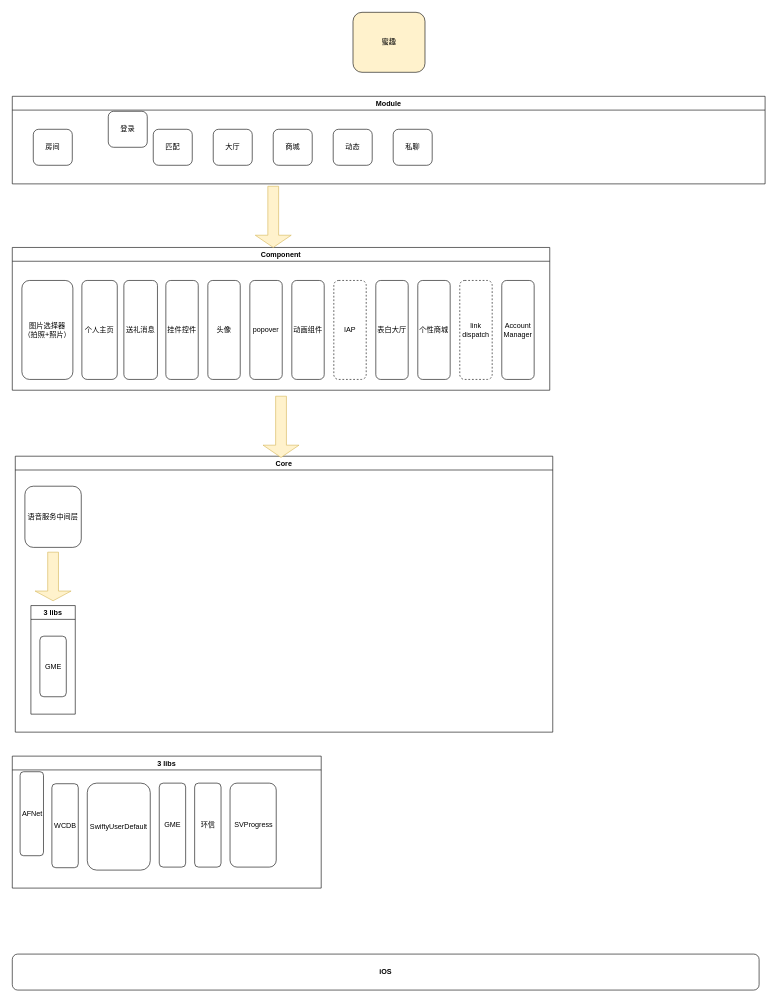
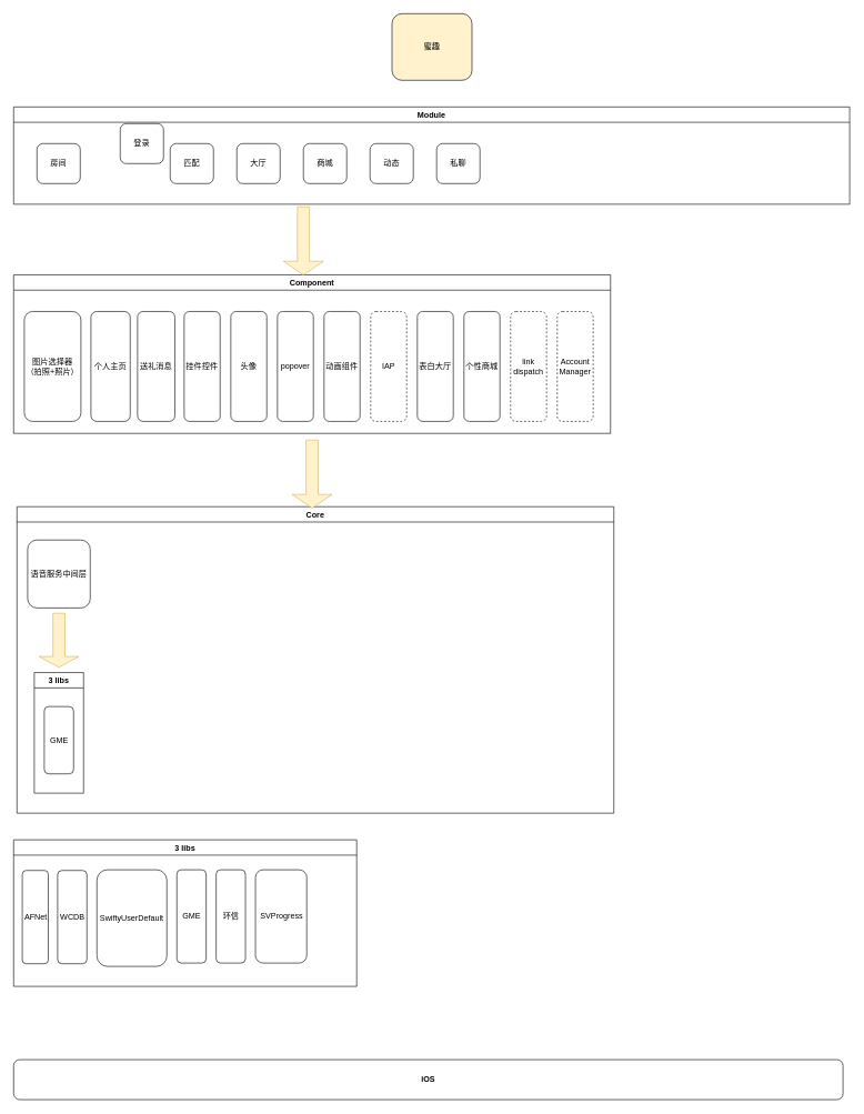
- <mxCell id="23" value="Account Manager" style="rounded=1;whiteSpace=wrap;html=1;" vertex="1" parent="11"><mxGeometry x="816" y="55" width="54" height="165" as="geometry" /></mxCell>
+ <mxCell id="23" value="Account Manager" style="rounded=1;whiteSpace=wrap;html=1;dashed=1;" vertex="1" parent="11"><mxGeometry x="816" y="55" width="54" height="165" as="geometry" /></mxCell>
- <mxCell id="32" value="AFNet" style="rounded=1;html=1;" vertex="1" parent="31"><mxGeometry x="13" y="26" width="39" height="140" as="geometry" /></mxCell>
+ <mxCell id="32" value="AFNet" style="rounded=1;html=1;" vertex="1" parent="31"><mxGeometry x="13" y="46" width="39" height="140" as="geometry" /></mxCell>
